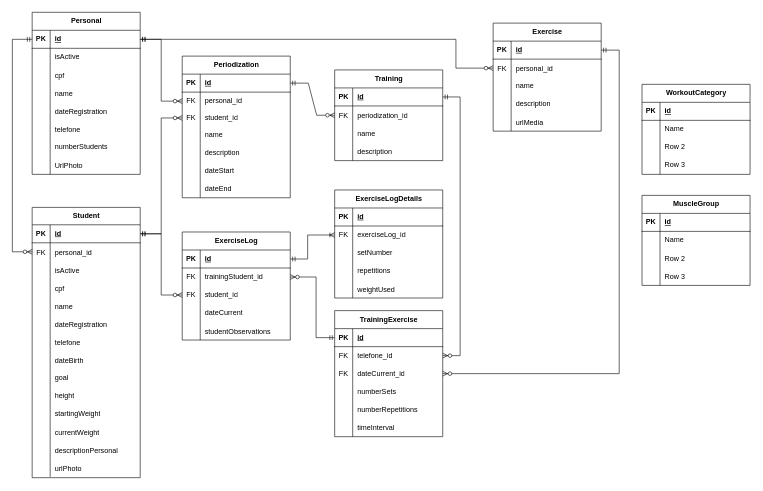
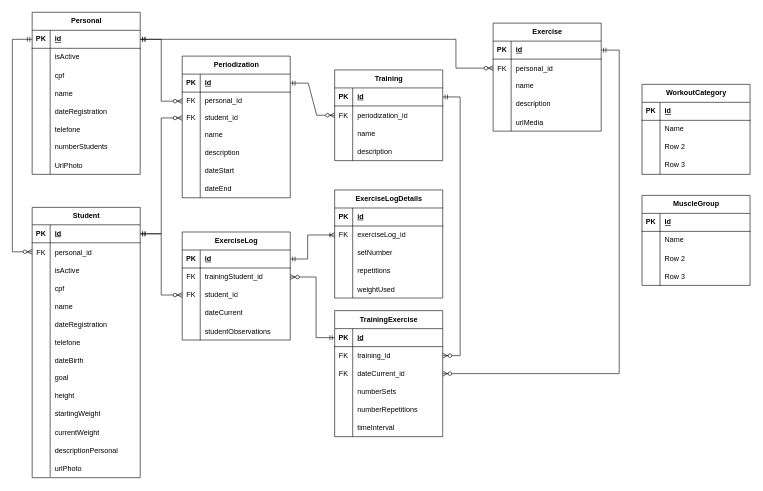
- <mxCell id="129" value="telefone_id" style="shape=partialRectangle;connectable=0;fillColor=none;top=0;left=0;bottom=0;right=0;align=left;spacingLeft=6;overflow=hidden;whiteSpace=wrap;html=1;" parent="127" vertex="1"><mxGeometry x="30" width="150" height="30" as="geometry"><mxRectangle width="150" height="30" as="alternateBounds" /></mxGeometry></mxCell>
+ <mxCell id="129" value="training_id" style="shape=partialRectangle;connectable=0;fillColor=none;top=0;left=0;bottom=0;right=0;align=left;spacingLeft=6;overflow=hidden;whiteSpace=wrap;html=1;" parent="127" vertex="1"><mxGeometry x="30" width="150" height="30" as="geometry"><mxRectangle width="150" height="30" as="alternateBounds" /></mxGeometry></mxCell>
